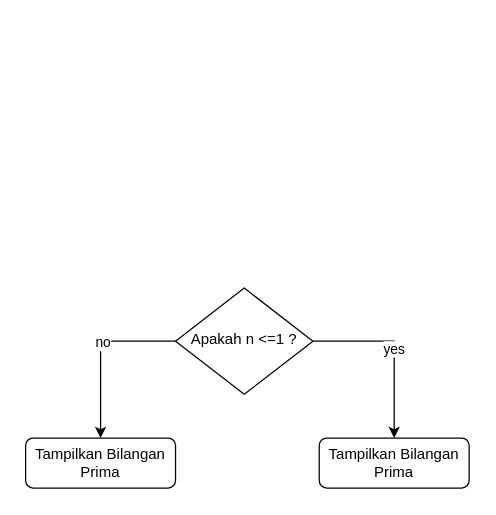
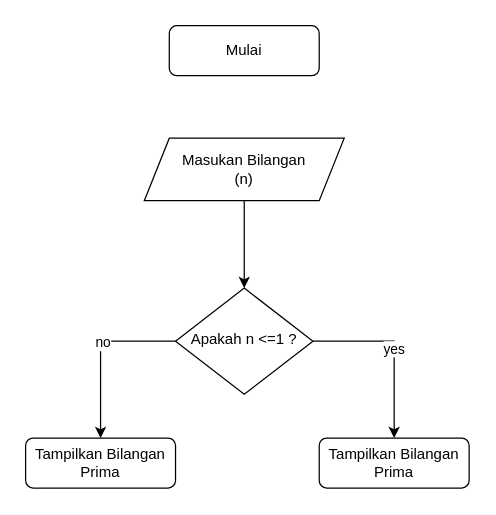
+ <mxCell id="2" value="Mulai" style="rounded=1;whiteSpace=wrap;html=1;fontSize=12;glass=0;strokeWidth=1;shadow=0;" vertex="1" parent="1"><mxGeometry x="135" y="20" width="120" height="40" as="geometry" /></mxCell>
+ <mxCell id="9" value="Masukan Bilangan&lt;br&gt;(n)" style="shape=parallelogram;perimeter=parallelogramPerimeter;whiteSpace=wrap;html=1;fixedSize=1;" vertex="1" parent="1"><mxGeometry x="115" y="110" width="160" height="50" as="geometry" /></mxCell>
+ <mxCell id="8" value="" style="edgeStyle=orthogonalEdgeStyle;rounded=0;orthogonalLoop=1;jettySize=auto;html=1;" edge="1" parent="1" source="9" target="6"><mxGeometry relative="1" as="geometry" /></mxCell>
